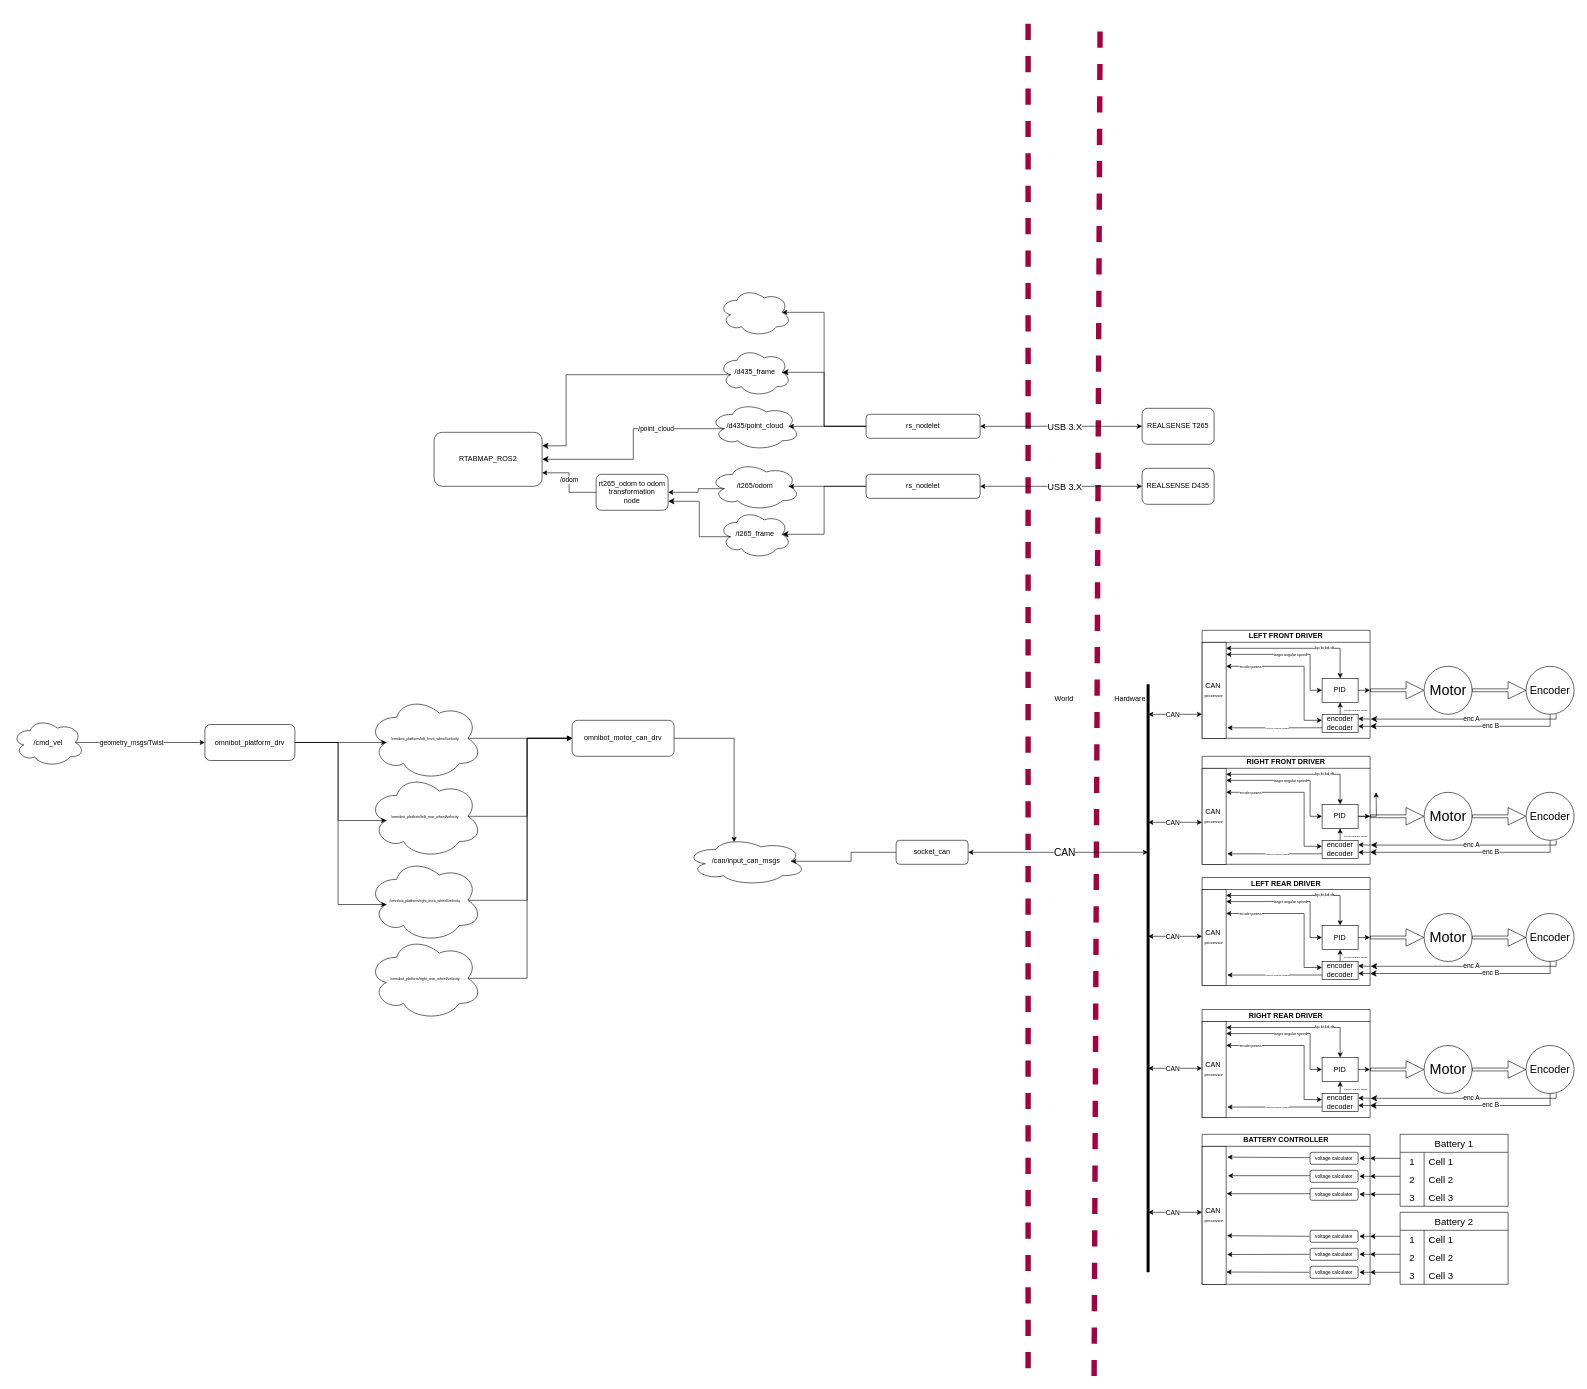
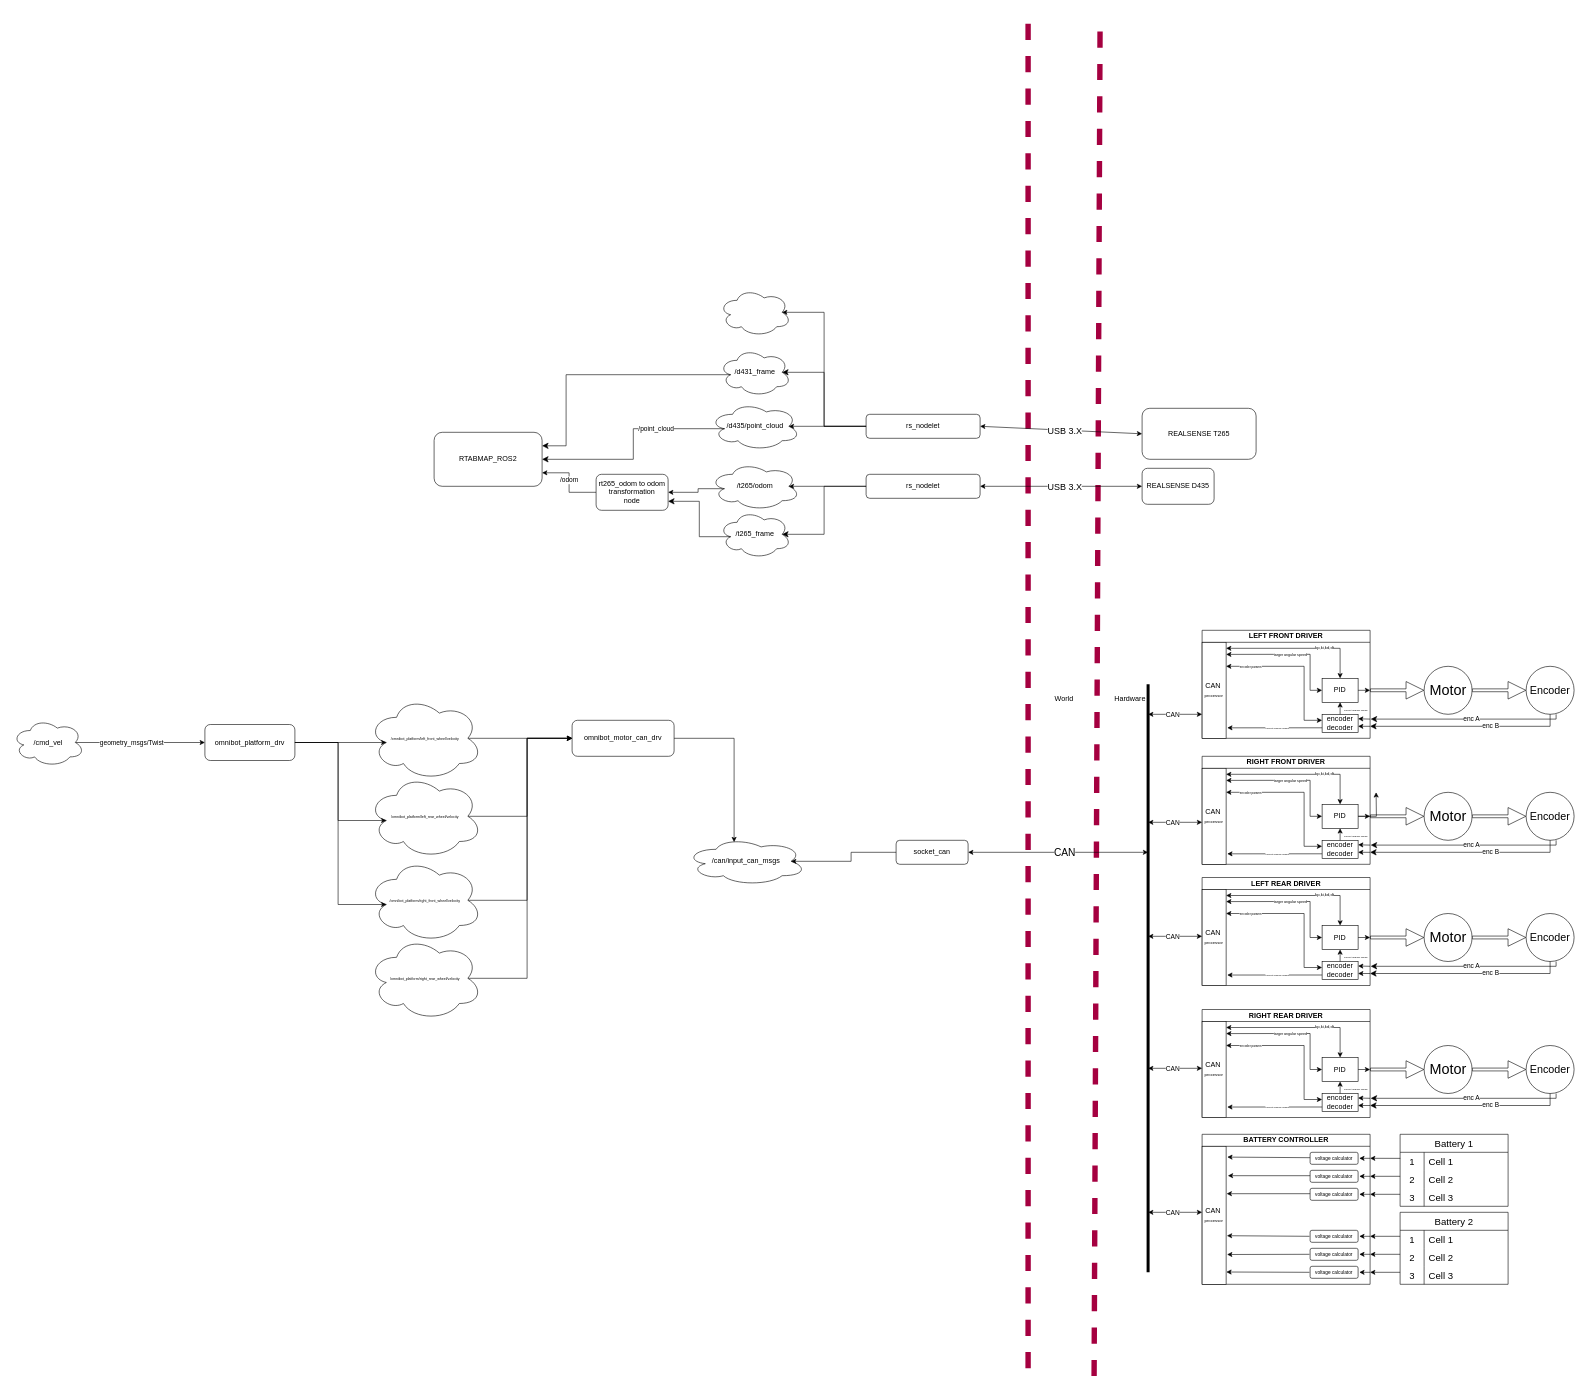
- <mxCell id="197" value="/d435_frame" style="ellipse;shape=cloud;whiteSpace=wrap;html=1;" parent="1" vertex="1"><mxGeometry x="1198" y="580" width="120" height="80" as="geometry" /></mxCell>
+ <mxCell id="197" value="/d431_frame" style="ellipse;shape=cloud;whiteSpace=wrap;html=1;" parent="1" vertex="1"><mxGeometry x="1198" y="580" width="120" height="80" as="geometry" /></mxCell>
- <mxCell id="179" value="REALSENSE T265" style="rounded=1;whiteSpace=wrap;html=1;" parent="1" vertex="1"><mxGeometry x="1903" y="680" width="120" height="60" as="geometry" /></mxCell>
+ <mxCell id="179" value="REALSENSE T265" style="rounded=1;whiteSpace=wrap;html=1;" parent="1" vertex="1"><mxGeometry x="1903" y="680" width="190" height="85" as="geometry" /></mxCell>
